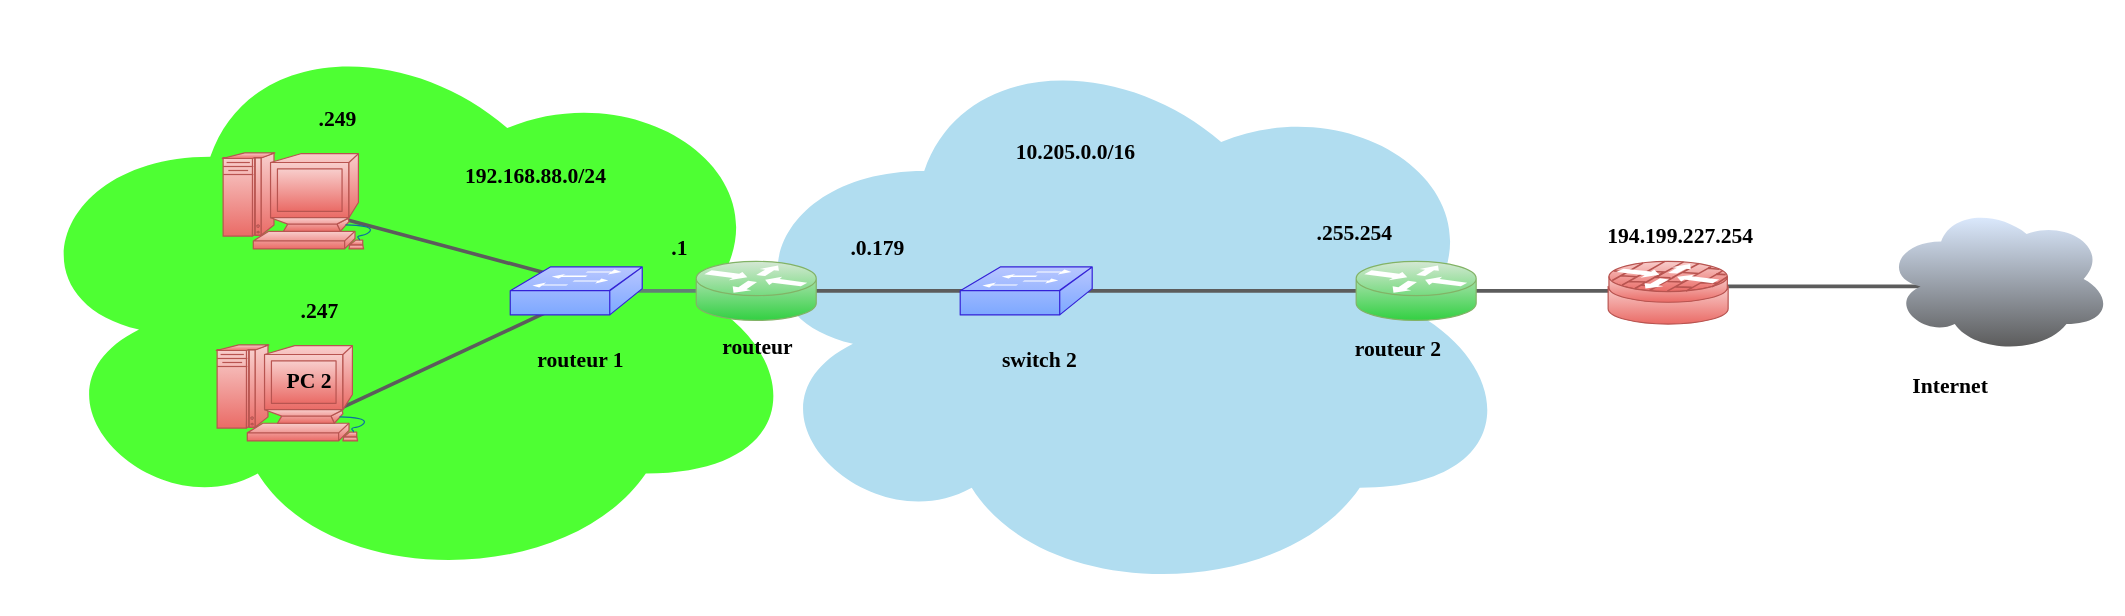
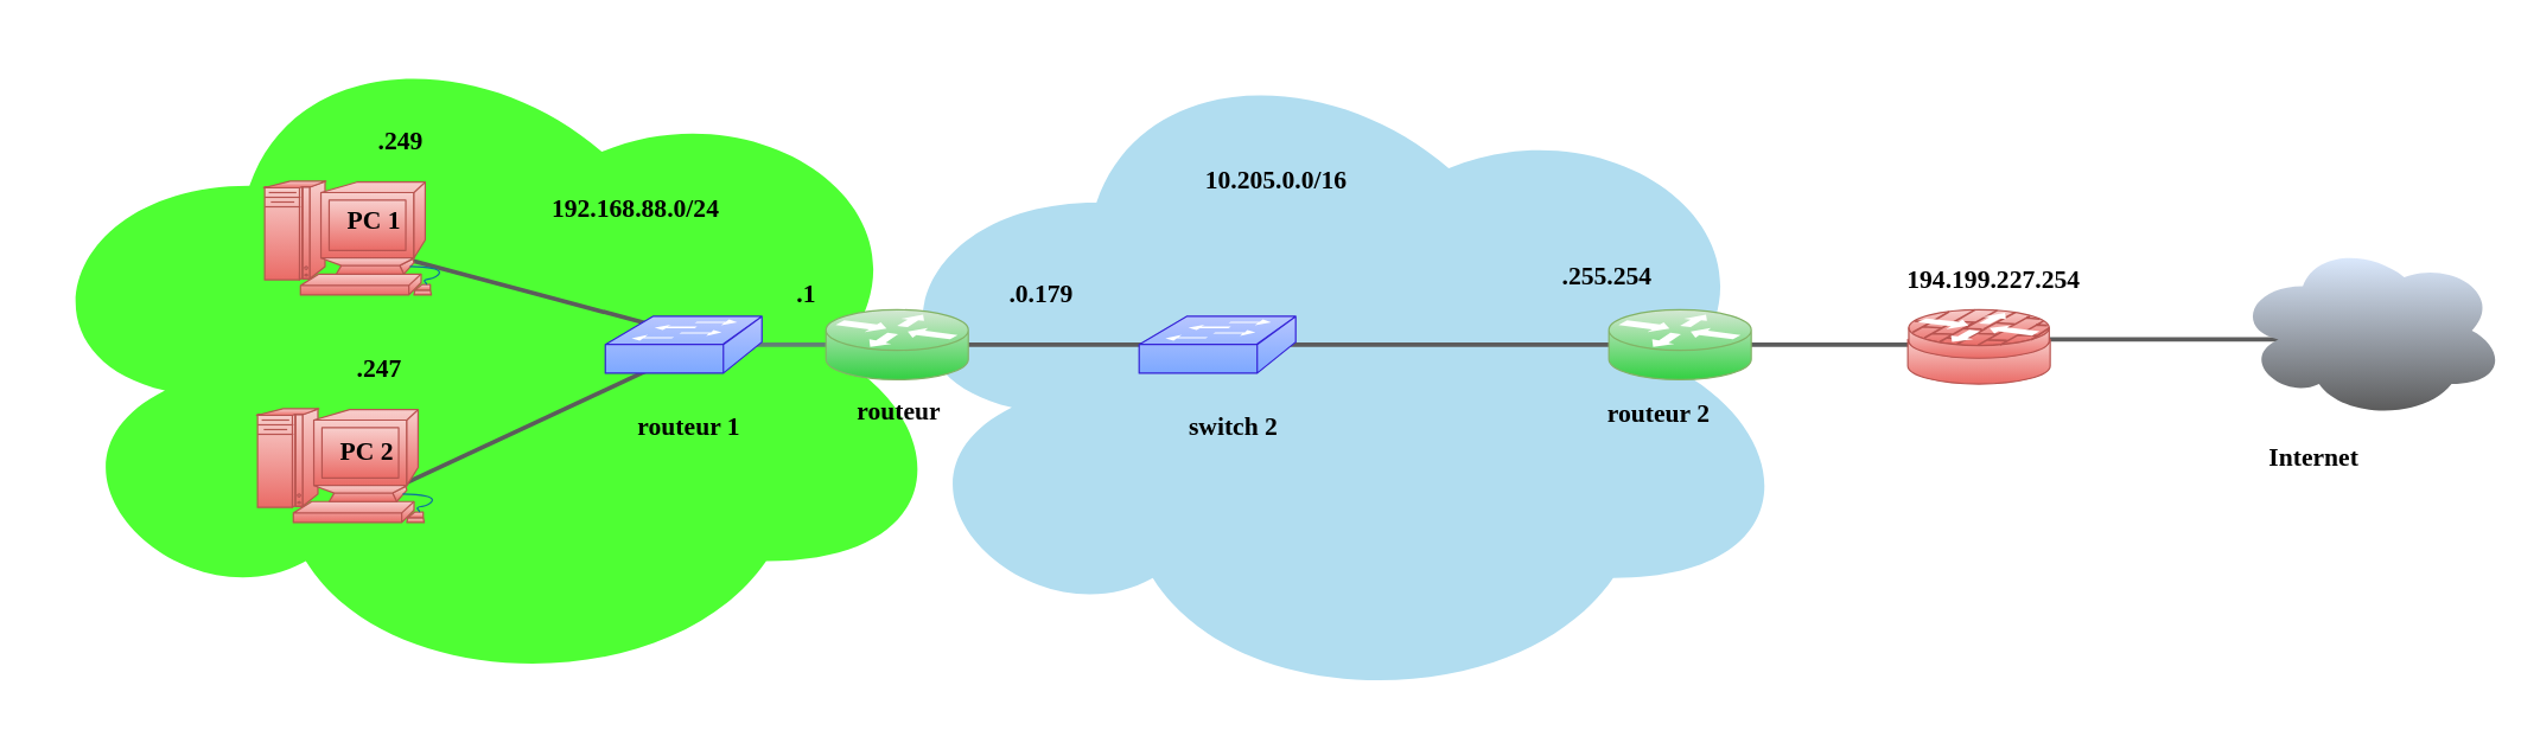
+ <mxCell id="30" value="PC 1" style="shape=ext;double=1;rounded=0;whiteSpace=wrap;html=1;fontFamily=Verdana;fontColor=#000000;strokeColor=none;strokeWidth=6;fillColor=none;gradientColor=#5C5C5C;fontSize=36;fontStyle=1" parent="1" vertex="1"><mxGeometry x="450" y="264" width="150" height="90" as="geometry" /></mxCell>
